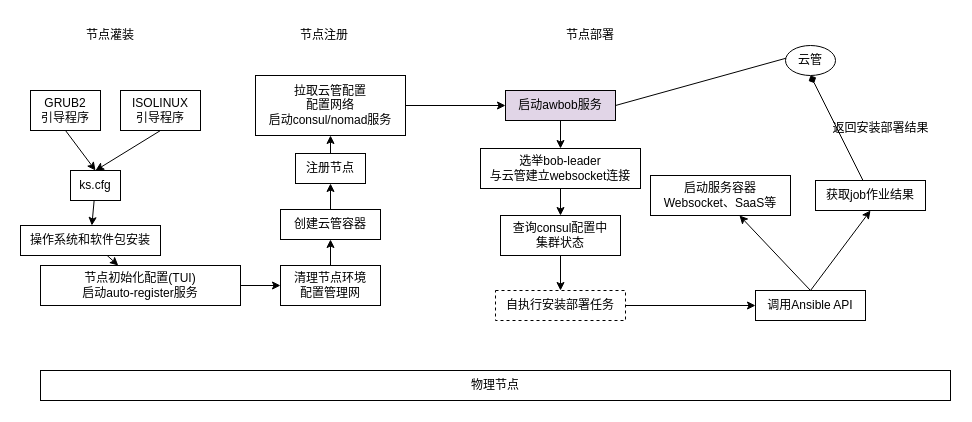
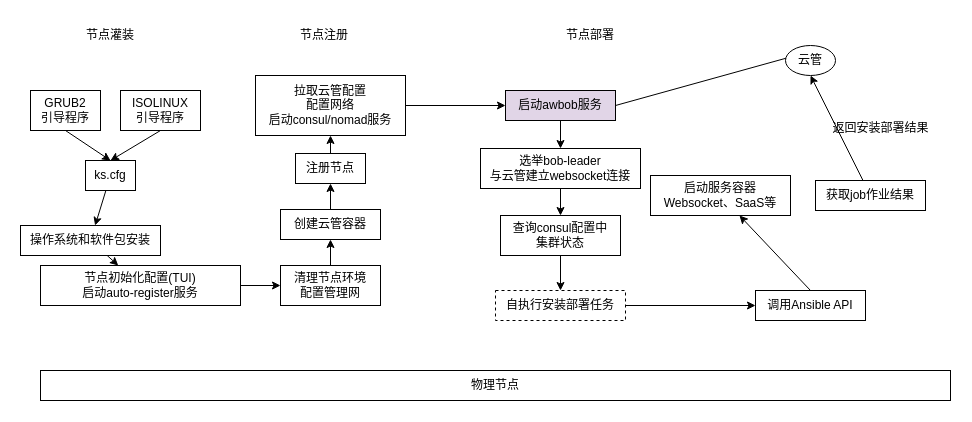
- <mxCell id="35" style="edgeStyle=none;html=1;entryX=0.5;entryY=1;entryDx=0;entryDy=0;endArrow=diamond;" edge="1" parent="1" source="36" target="37"><mxGeometry relative="1" as="geometry" /></mxCell>
+ <mxCell id="35" style="edgeStyle=none;html=1;entryX=0.5;entryY=1;entryDx=0;entryDy=0;" edge="1" parent="1" source="36" target="37"><mxGeometry relative="1" as="geometry" /></mxCell>
- <mxCell id="7" value="ks.cfg" style="rounded=0;whiteSpace=wrap;html=1;" vertex="1" parent="1"><mxGeometry x="70" y="170" width="50" height="30" as="geometry" /></mxCell>
+ <mxCell id="7" value="ks.cfg" style="rounded=0;whiteSpace=wrap;html=1;" vertex="1" parent="1"><mxGeometry x="85" y="160" width="50" height="30" as="geometry" /></mxCell>
- <mxCell id="32" style="edgeStyle=none;html=1;entryX=0.5;entryY=1;entryDx=0;entryDy=0;exitX=0.5;exitY=0;exitDx=0;exitDy=0;" edge="1" parent="1" source="33" target="36"><mxGeometry relative="1" as="geometry" /></mxCell>
